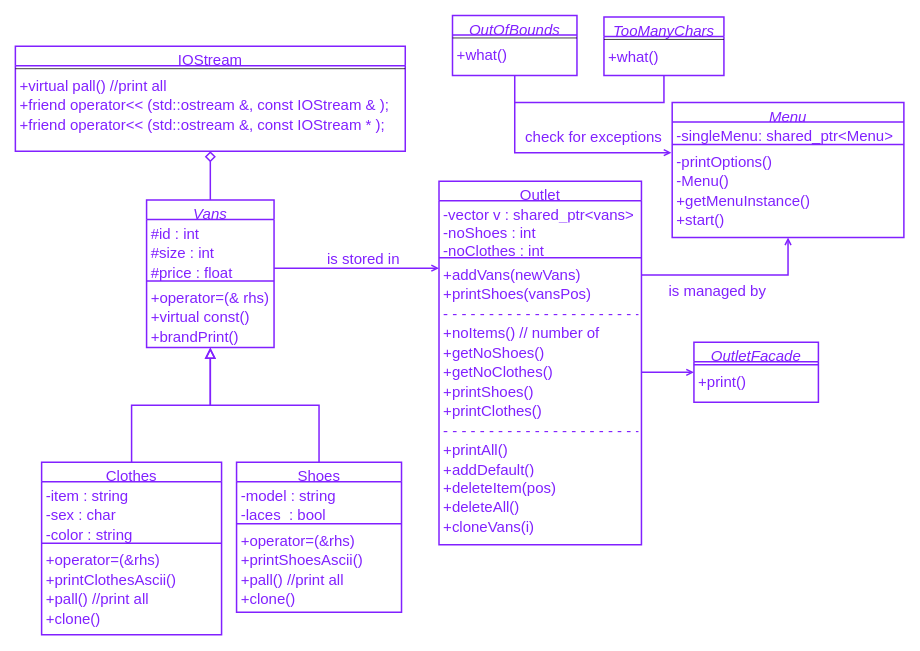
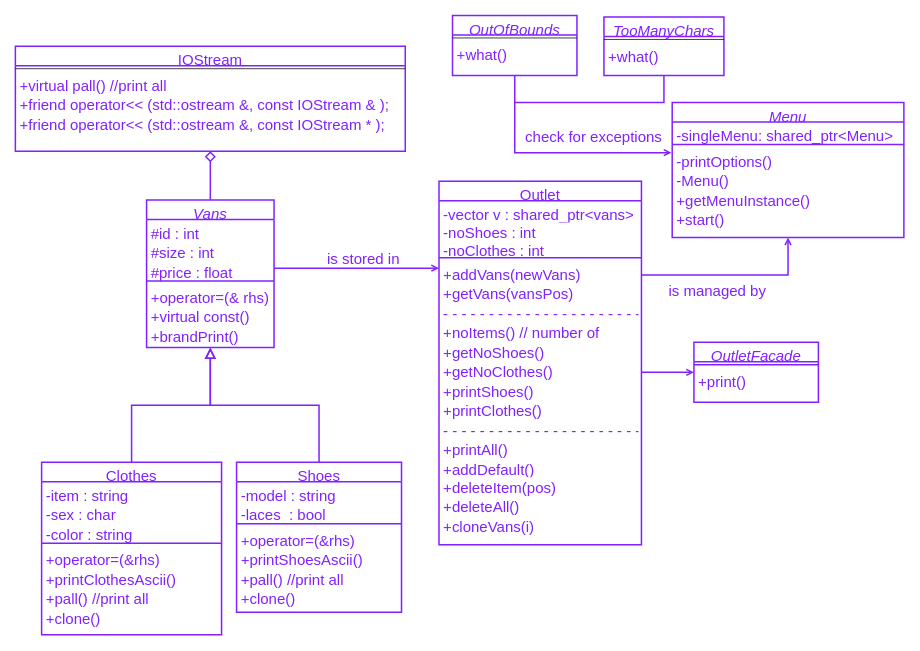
- <mxCell id="35" value="+printShoes(vansPos)" style="text;align=left;verticalAlign=top;spacingLeft=4;spacingRight=4;overflow=hidden;rotatable=0;points=[[0,0.5],[1,0.5]];portConstraint=eastwest;fontSize=20;fontColor=#8121FF;" parent="29" vertex="1"><mxGeometry y="132" width="270" height="26" as="geometry" /></mxCell>
+ <mxCell id="35" value="+getVans(vansPos)" style="text;align=left;verticalAlign=top;spacingLeft=4;spacingRight=4;overflow=hidden;rotatable=0;points=[[0,0.5],[1,0.5]];portConstraint=eastwest;fontSize=20;fontColor=#8121FF;" parent="29" vertex="1"><mxGeometry y="132" width="270" height="26" as="geometry" /></mxCell>
